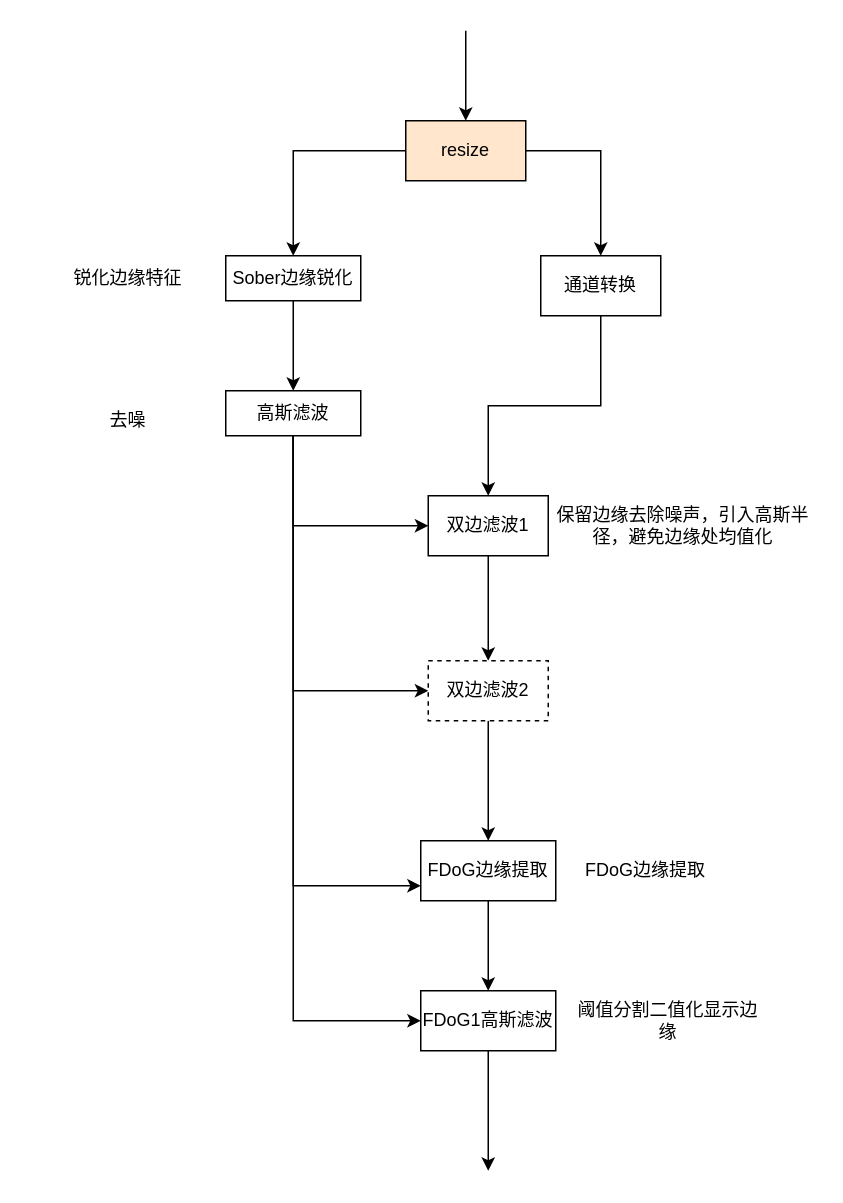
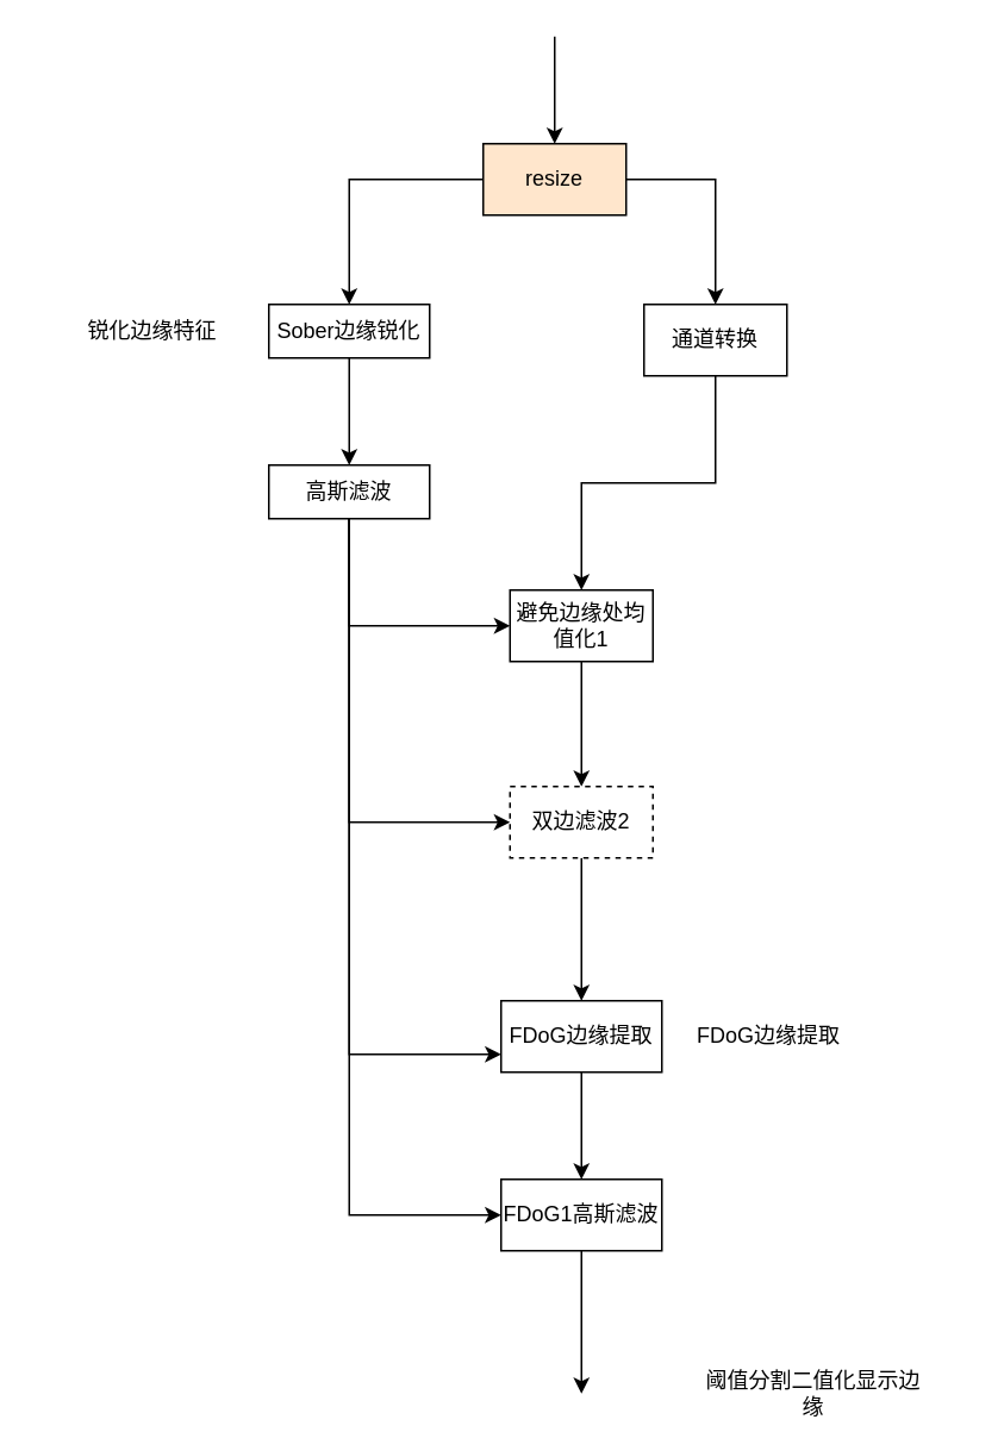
- <mxCell id="26" value="去噪" style="text;html=1;strokeColor=none;fillColor=none;align=center;verticalAlign=middle;whiteSpace=wrap;rounded=0;" parent="1" vertex="1"><mxGeometry x="20" y="270" width="130" height="20" as="geometry" /></mxCell>
- <mxCell id="15" value="双边滤波1" style="rounded=0;whiteSpace=wrap;html=1;" parent="1" vertex="1"><mxGeometry x="285" y="330" width="80" height="40" as="geometry" /></mxCell>
+ <mxCell id="15" value="避免边缘处均值化1" style="rounded=0;whiteSpace=wrap;html=1;" parent="1" vertex="1"><mxGeometry x="285" y="330" width="80" height="40" as="geometry" /></mxCell>
- <mxCell id="23" value="保留边缘去除噪声，引入高斯半径，避免边缘处均值化" style="text;html=1;strokeColor=none;fillColor=none;align=center;verticalAlign=middle;whiteSpace=wrap;rounded=0;" parent="1" vertex="1"><mxGeometry x="370" y="340" width="170" height="20" as="geometry" /></mxCell>
- <mxCell id="27" value="阈值分割二值化显示边缘" style="text;html=1;strokeColor=none;fillColor=none;align=center;verticalAlign=middle;whiteSpace=wrap;rounded=0;" parent="1" vertex="1"><mxGeometry x="380" y="670" width="130" height="20" as="geometry" /></mxCell>
+ <mxCell id="27" value="阈值分割二值化显示边缘" style="text;html=1;strokeColor=none;fillColor=none;align=center;verticalAlign=middle;whiteSpace=wrap;rounded=0;" parent="1" vertex="1"><mxGeometry x="390" y="770" width="130" height="20" as="geometry" /></mxCell>
